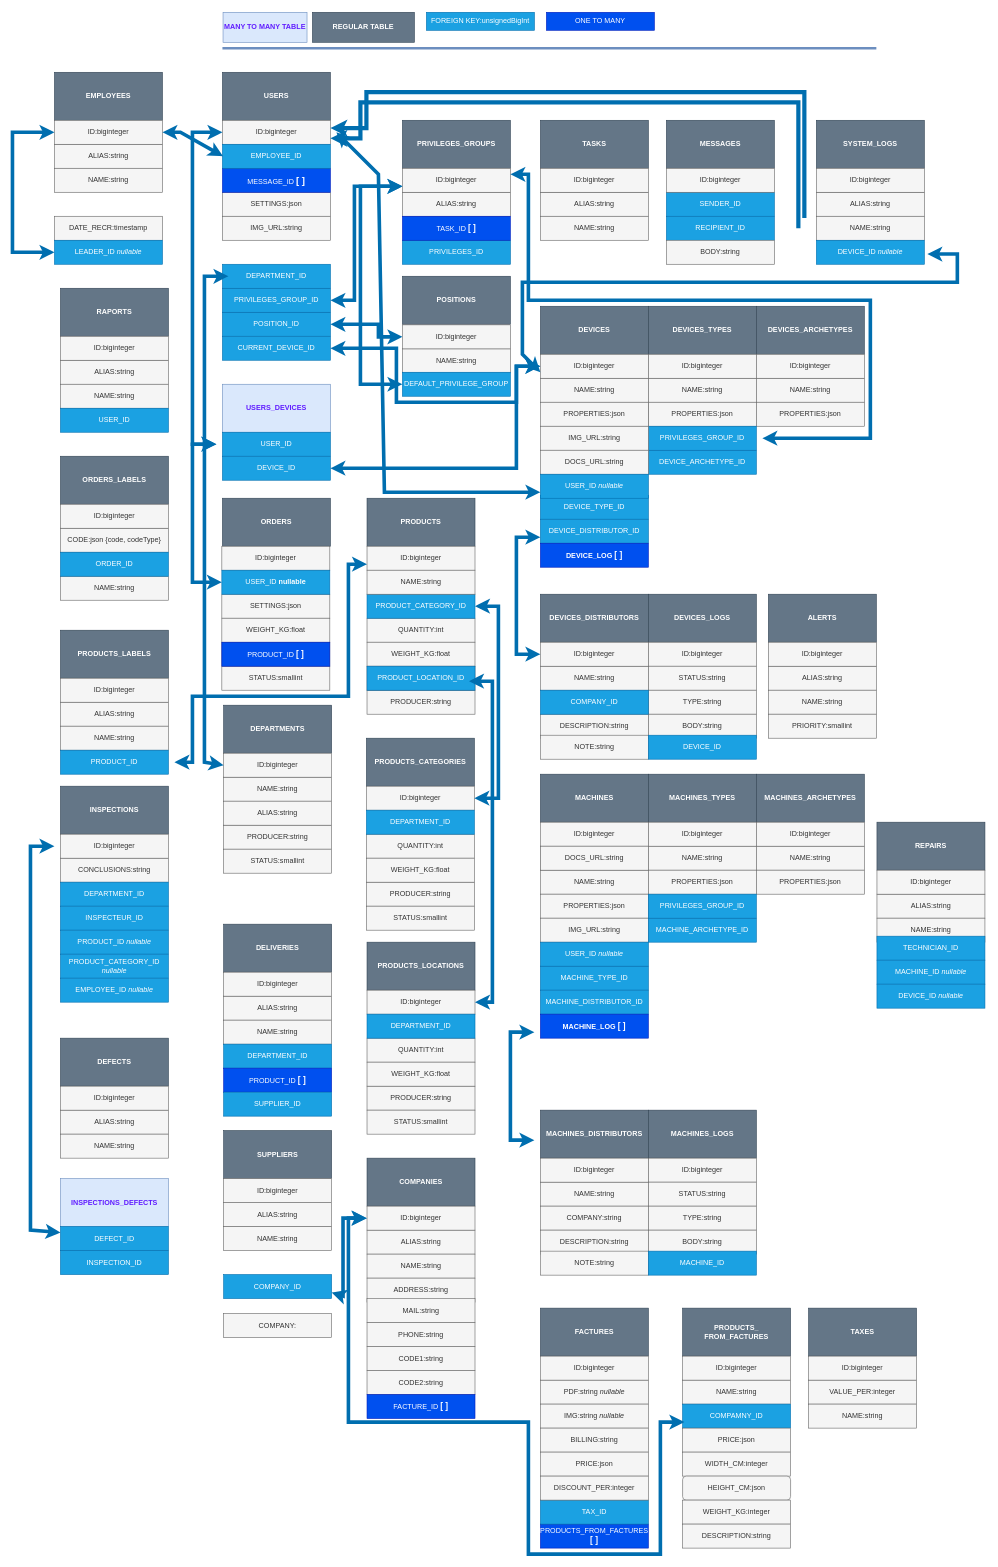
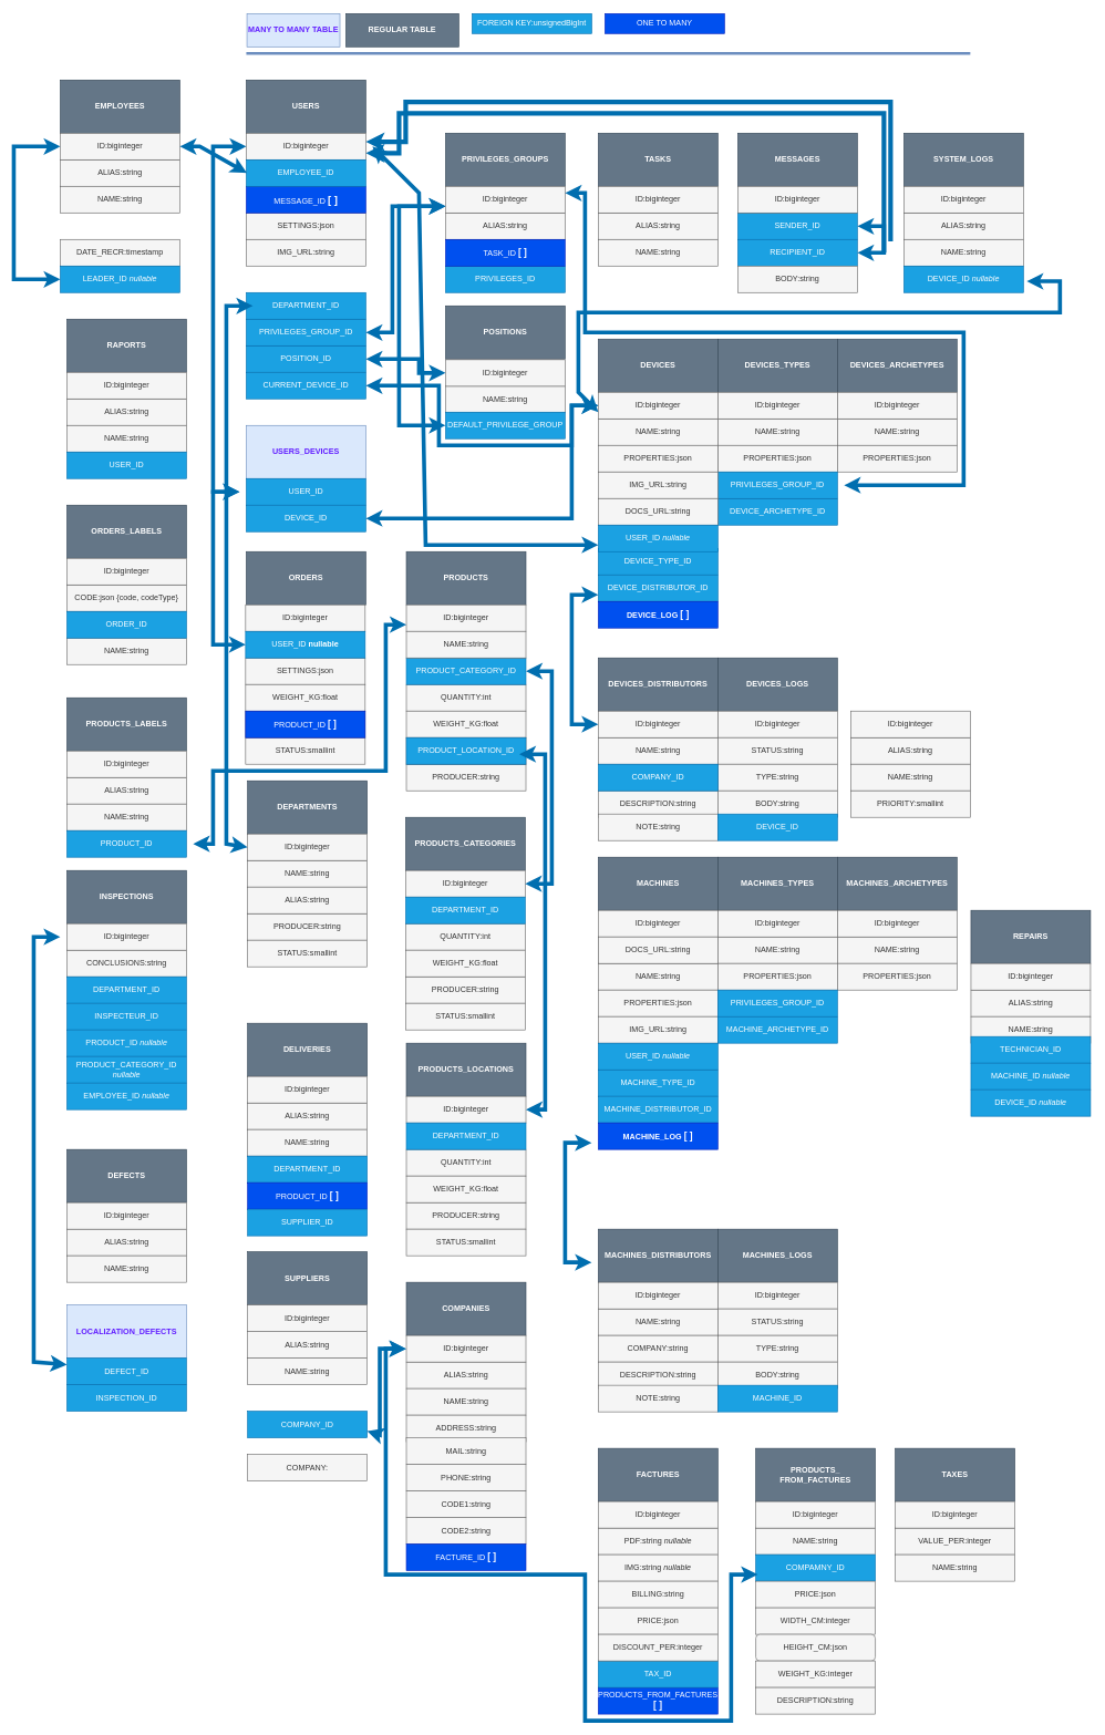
+ <mxCell id="105" value="" style="endArrow=classic;startArrow=classic;html=1;rounded=0;strokeWidth=6;fillColor=#1ba1e2;strokeColor=#006EAF;exitX=1;exitY=0.5;exitDx=0;exitDy=0;entryX=1;entryY=0.5;entryDx=0;entryDy=0;" parent="1" source="63" target="62" edge="1"><mxGeometry width="50" height="50" relative="1" as="geometry"><mxPoint x="1380" y="400" as="sourcePoint" /><mxPoint x="1300" y="350" as="targetPoint" /><Array as="points"><mxPoint x="1330" y="380" /><mxPoint x="1330" y="370" /><mxPoint x="1330" y="340" /></Array></mxGeometry></mxCell>
- <mxCell id="175" value="ALERTS" style="rounded=0;whiteSpace=wrap;html=1;fillColor=#647687;fontColor=#ffffff;strokeColor=#314354;fontStyle=1" parent="1" vertex="1"><mxGeometry x="1280" y="990" width="180" height="80" as="geometry" /></mxCell>
- <mxCell id="209" value="&lt;font color=&quot;#601cff&quot;&gt;INSPECTIONS_DEFECTS&lt;/font&gt;" style="rounded=0;whiteSpace=wrap;html=1;fillColor=#dae8fc;strokeColor=#6c8ebf;fontStyle=1" parent="1" vertex="1"><mxGeometry x="100" y="1964" width="180" height="80" as="geometry" /></mxCell>
+ <mxCell id="209" value="&lt;font color=&quot;#601cff&quot;&gt;LOCALIZATION_DEFECTS&lt;/font&gt;" style="rounded=0;whiteSpace=wrap;html=1;fillColor=#dae8fc;strokeColor=#6c8ebf;fontStyle=1" parent="1" vertex="1"><mxGeometry x="100" y="1964" width="180" height="80" as="geometry" /></mxCell>
